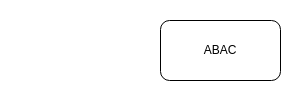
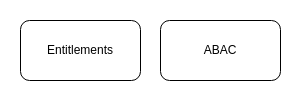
+ <mxCell id="3" value="Entitlements" style="rounded=1;whiteSpace=wrap;html=1;" vertex="1" parent="1"><mxGeometry x="20" y="20" width="120" height="60" as="geometry" /></mxCell>
